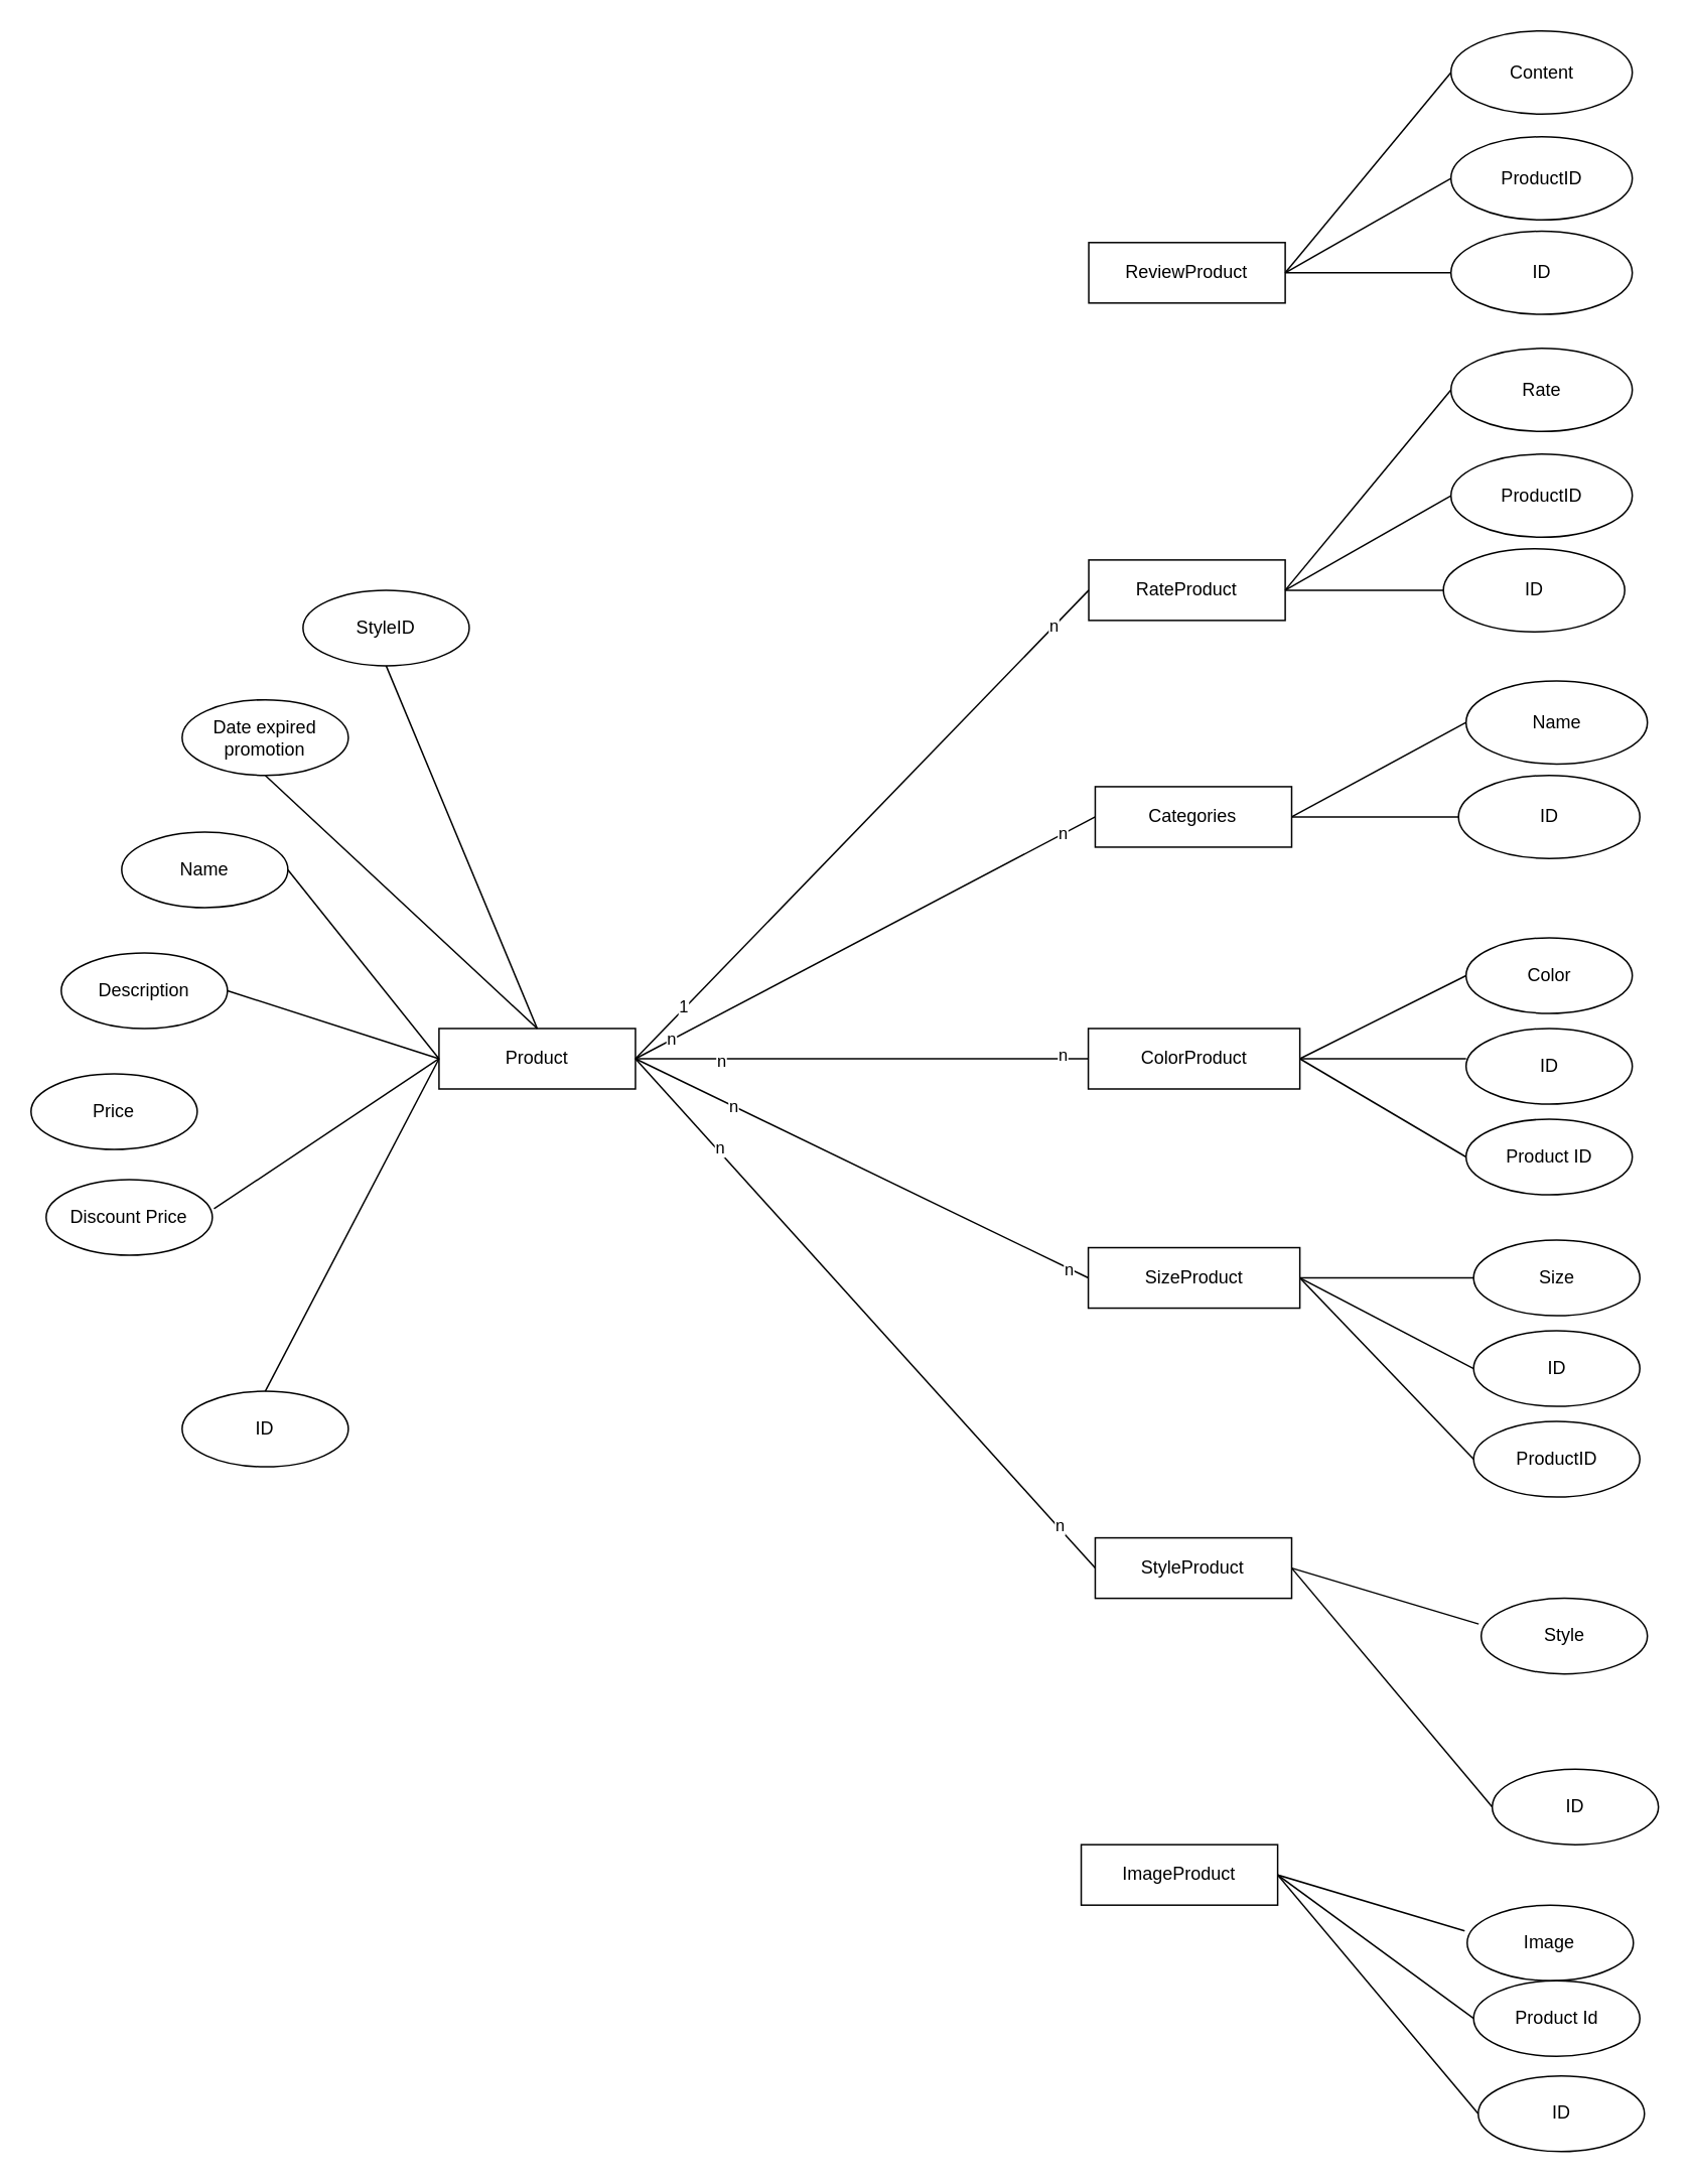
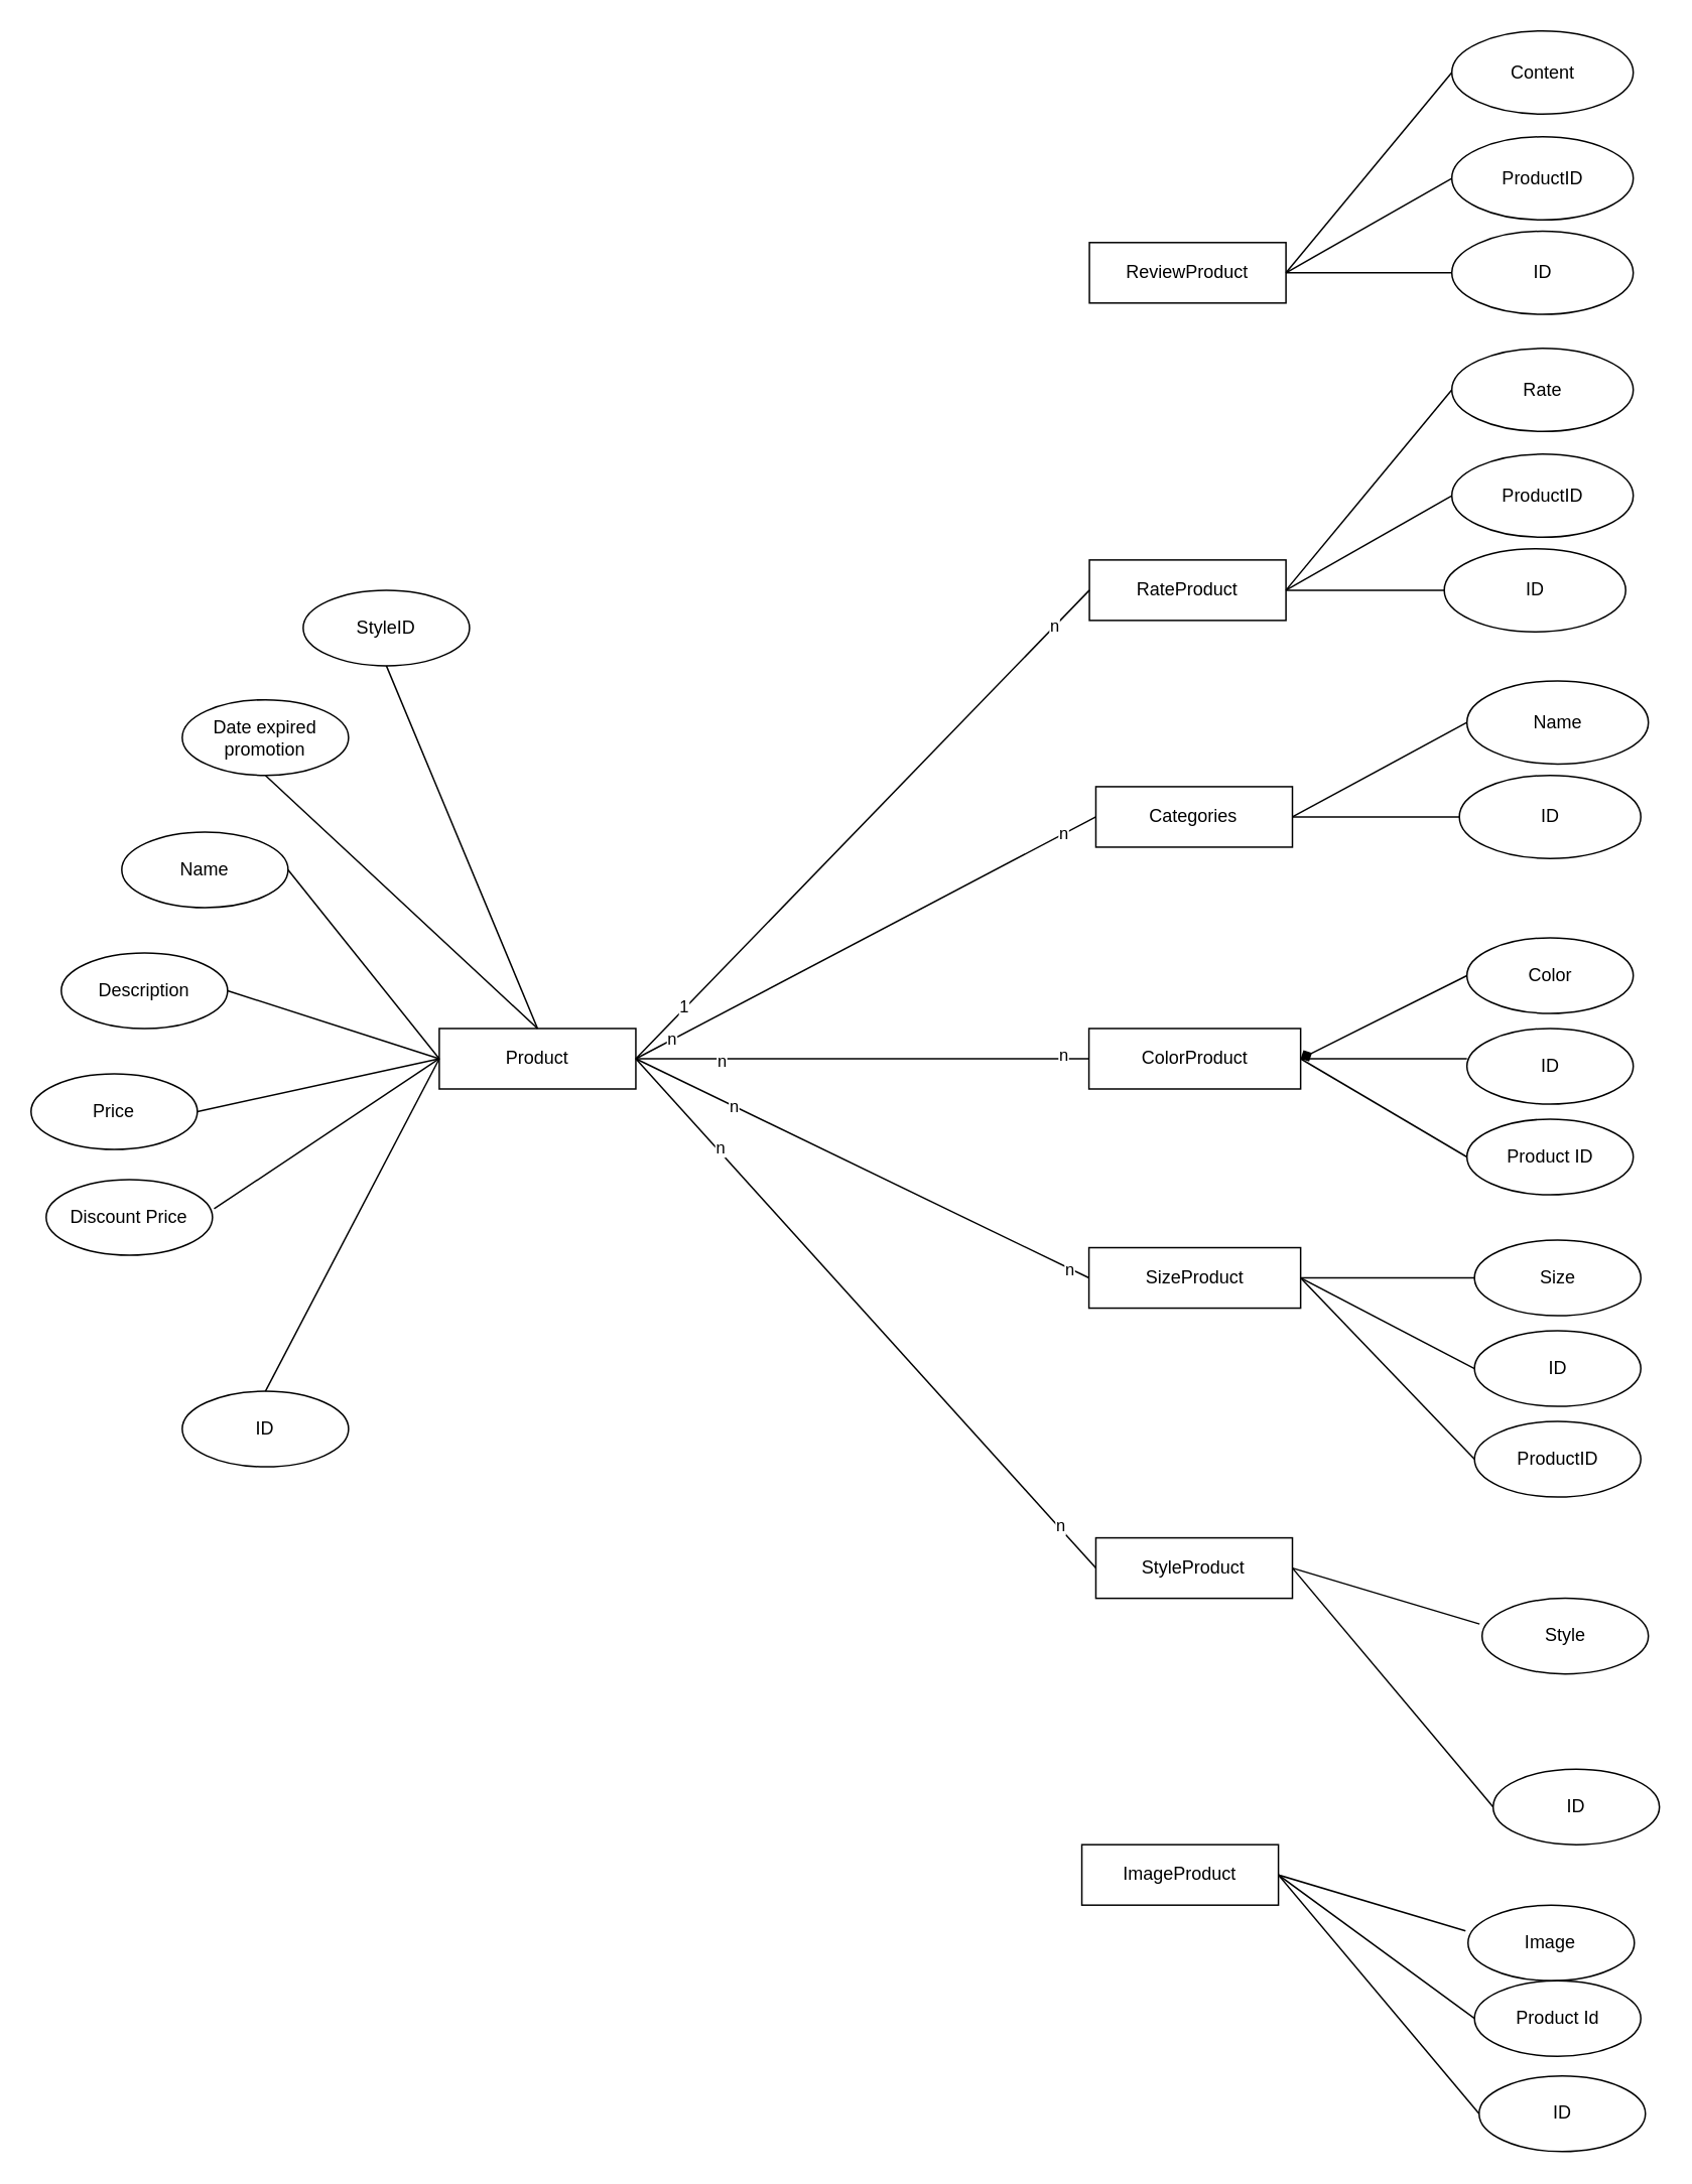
- <mxCell id="40" value="" style="endArrow=none;html=1;rounded=0;entryX=1;entryY=0.5;entryDx=0;entryDy=0;exitX=0;exitY=0.5;exitDx=0;exitDy=0;" edge="1" parent="1" source="37" target="34"><mxGeometry width="50" height="50" relative="1" as="geometry"><mxPoint x="759.69" y="920" as="sourcePoint" /><mxPoint x="809.69" y="870" as="targetPoint" /></mxGeometry></mxCell>
+ <mxCell id="40" value="" style="endArrow=diamond;html=1;rounded=0;entryX=1;entryY=0.5;entryDx=0;entryDy=0;exitX=0;exitY=0.5;exitDx=0;exitDy=0;" edge="1" parent="1" source="37" target="34"><mxGeometry width="50" height="50" relative="1" as="geometry"><mxPoint x="759.69" y="920" as="sourcePoint" /><mxPoint x="809.69" y="870" as="targetPoint" /></mxGeometry></mxCell>
+ <mxCell id="9" value="" style="endArrow=none;html=1;rounded=0;entryX=0;entryY=0.5;entryDx=0;entryDy=0;exitX=1;exitY=0.5;exitDx=0;exitDy=0;" edge="1" parent="1" source="5" target="2"><mxGeometry width="50" height="50" relative="1" as="geometry"><mxPoint x="210" y="670" as="sourcePoint" /><mxPoint x="260" y="620" as="targetPoint" /></mxGeometry></mxCell>
